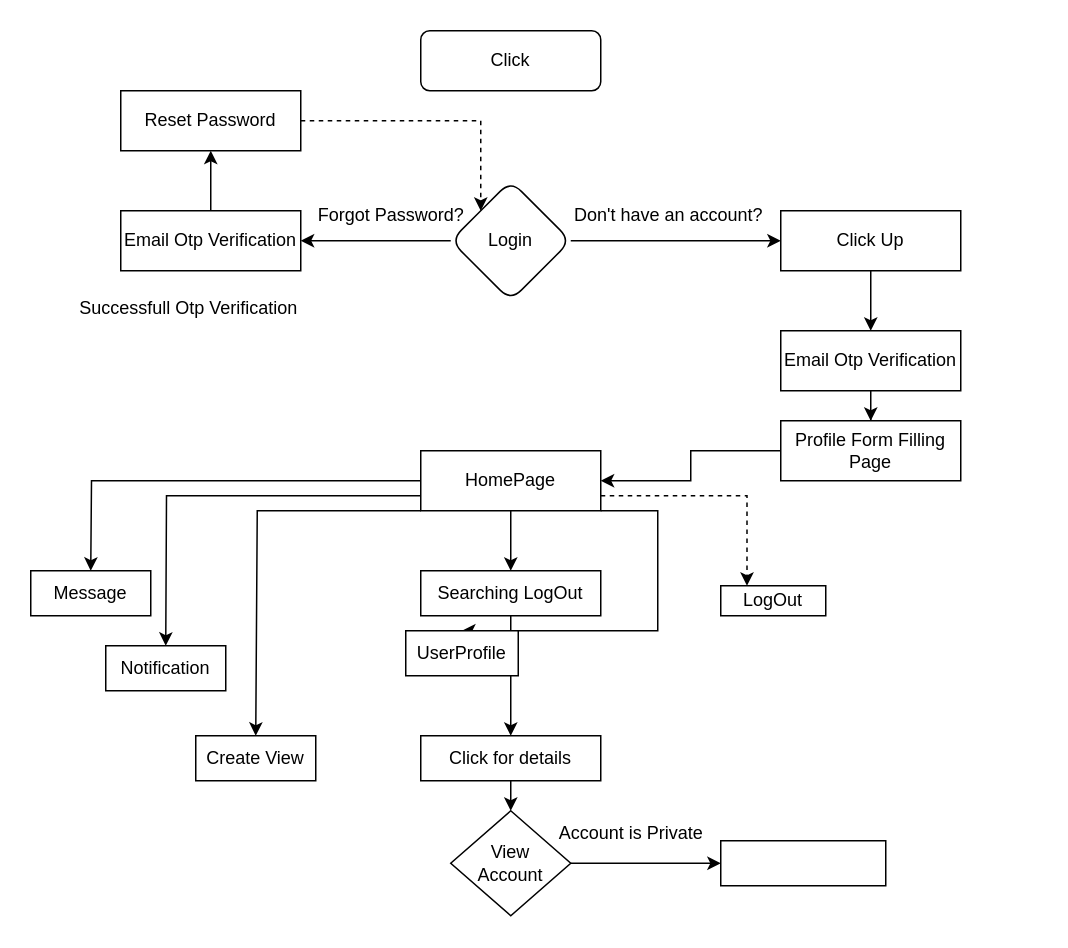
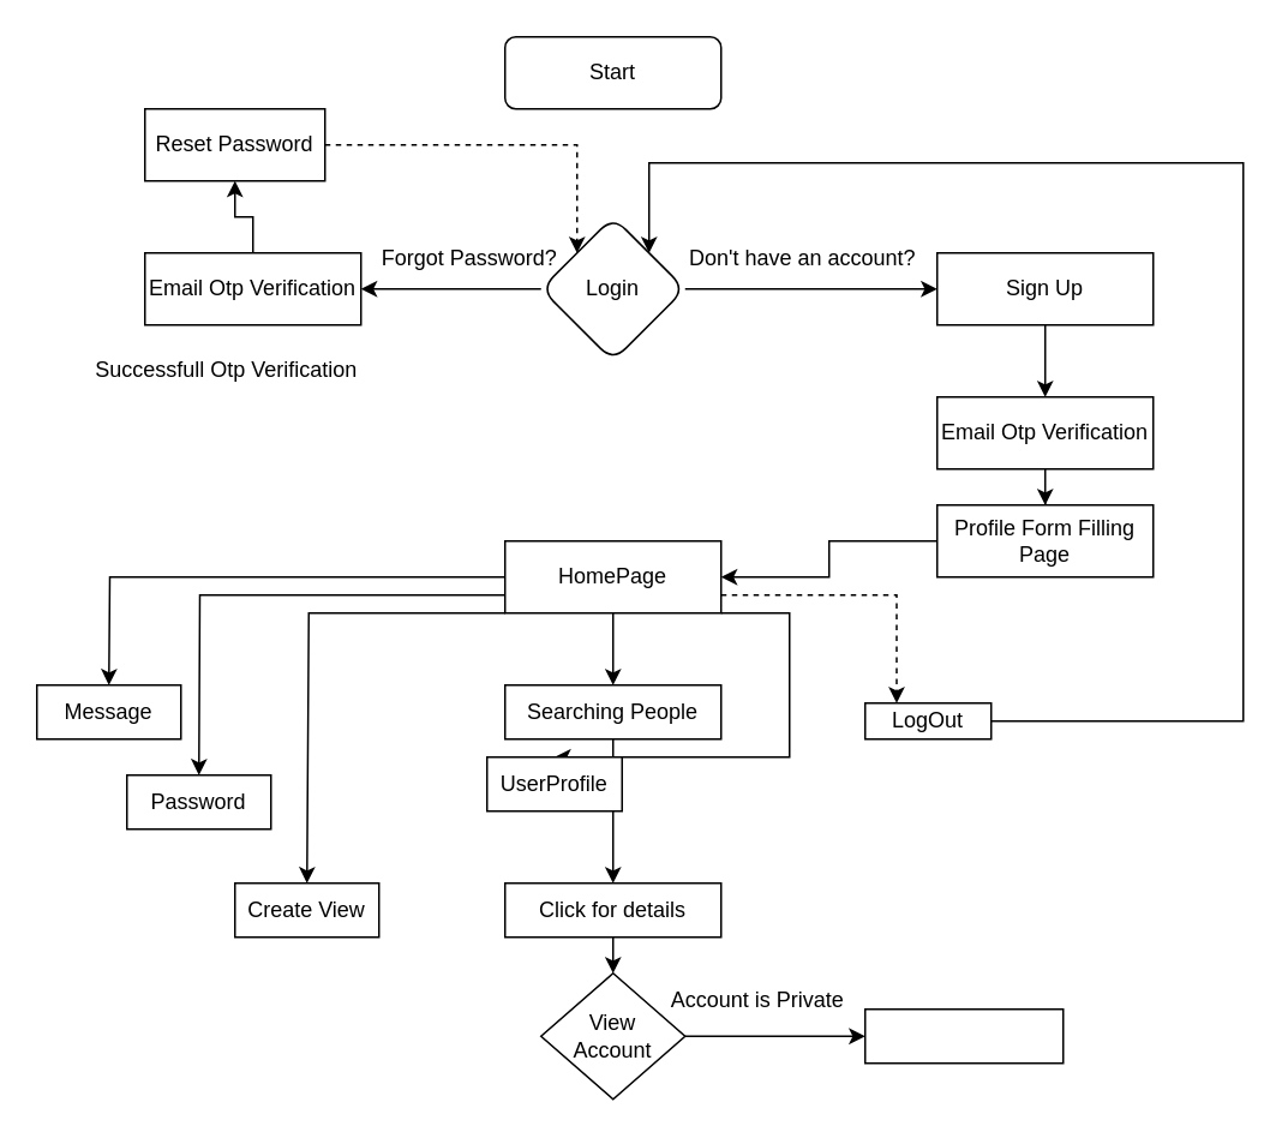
- <mxCell id="2" value="Click" style="rounded=1;whiteSpace=wrap;html=1;" vertex="1" parent="1"><mxGeometry x="280" y="20" width="120" height="40" as="geometry" /></mxCell>
+ <mxCell id="2" value="Start" style="rounded=1;whiteSpace=wrap;html=1;" vertex="1" parent="1"><mxGeometry x="280" y="20" width="120" height="40" as="geometry" /></mxCell>
- <mxCell id="15" value="Reset Password" style="whiteSpace=wrap;html=1;rounded=0;" vertex="1" parent="1"><mxGeometry x="80" y="60" width="120" height="40" as="geometry" /></mxCell>
+ <mxCell id="15" value="Reset Password" style="whiteSpace=wrap;html=1;rounded=0;" vertex="1" parent="1"><mxGeometry x="80" y="60" width="100" height="40" as="geometry" /></mxCell>
+ <mxCell id="34" style="edgeStyle=orthogonalEdgeStyle;rounded=0;orthogonalLoop=1;jettySize=auto;html=1;entryX=1;entryY=0;entryDx=0;entryDy=0;" edge="1" parent="1" source="35" target="5"><mxGeometry relative="1" as="geometry"><Array as="points"><mxPoint x="690" y="400" /><mxPoint x="690" y="90" /><mxPoint x="360" y="90" /></Array></mxGeometry></mxCell>
- <mxCell id="8" value="Click Up" style="rounded=0;whiteSpace=wrap;html=1;" vertex="1" parent="1"><mxGeometry x="520" y="140" width="120" height="40" as="geometry" /></mxCell>
+ <mxCell id="8" value="Sign Up" style="rounded=0;whiteSpace=wrap;html=1;" vertex="1" parent="1"><mxGeometry x="520" y="140" width="120" height="40" as="geometry" /></mxCell>
- <mxCell id="27" value="Searching LogOut" style="rounded=0;whiteSpace=wrap;html=1;" vertex="1" parent="1"><mxGeometry x="280" y="380" width="120" height="30" as="geometry" /></mxCell>
+ <mxCell id="27" value="Searching People" style="rounded=0;whiteSpace=wrap;html=1;" vertex="1" parent="1"><mxGeometry x="280" y="380" width="120" height="30" as="geometry" /></mxCell>
- <mxCell id="29" value="Notification" style="rounded=0;whiteSpace=wrap;html=1;" vertex="1" parent="1"><mxGeometry x="70" y="430" width="80" height="30" as="geometry" /></mxCell>
+ <mxCell id="29" value="Password" style="rounded=0;whiteSpace=wrap;html=1;" vertex="1" parent="1"><mxGeometry x="70" y="430" width="80" height="30" as="geometry" /></mxCell>
